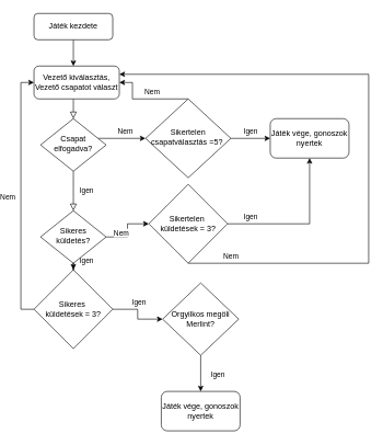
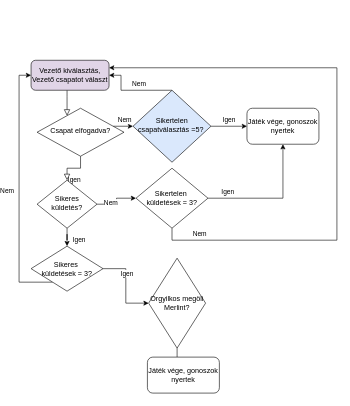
- <mxCell id="11" value="Játék kezdete" style="rounded=1;whiteSpace=wrap;html=1;fontSize=12;glass=0;strokeWidth=1;shadow=0;" vertex="1" parent="1"><mxGeometry x="40" y="20" width="120" height="40" as="geometry" /></mxCell>
- <mxCell id="10" style="edgeStyle=orthogonalEdgeStyle;rounded=0;orthogonalLoop=1;jettySize=auto;html=1;" edge="1" parent="1" source="11" target="3"><mxGeometry relative="1" as="geometry"><Array as="points"><mxPoint x="100" y="90" /><mxPoint x="100" y="90" /></Array></mxGeometry></mxCell>
- <mxCell id="3" value="Vezető kiválasztás, Vezető csapatot választ" style="rounded=1;whiteSpace=wrap;html=1;fontSize=12;glass=0;strokeWidth=1;shadow=0;" parent="1" vertex="1"><mxGeometry x="40" y="100" width="130" height="50" as="geometry" /></mxCell>
+ <mxCell id="3" value="Vezető kiválasztás, Vezető csapatot választ" style="rounded=1;whiteSpace=wrap;html=1;fontSize=12;glass=0;strokeWidth=1;shadow=0;fillColor=#e1d5e7;" parent="1" vertex="1"><mxGeometry x="40" y="100" width="130" height="50" as="geometry" /></mxCell>
- <mxCell id="14" value="Sikertelen csapatválasztás =5?&amp;nbsp;" style="rhombus;whiteSpace=wrap;html=1;shadow=0;fontFamily=Helvetica;fontSize=12;align=center;strokeWidth=1;spacing=6;spacingTop=-4;" vertex="1" parent="1"><mxGeometry x="210" y="150" width="130" height="120" as="geometry" /></mxCell>
+ <mxCell id="14" value="Sikertelen csapatválasztás =5?&amp;nbsp;" style="rhombus;whiteSpace=wrap;html=1;shadow=0;fontFamily=Helvetica;fontSize=12;align=center;strokeWidth=1;spacing=6;spacingTop=-4;fillColor=#dae8fc;" vertex="1" parent="1"><mxGeometry x="210" y="150" width="130" height="120" as="geometry" /></mxCell>
- <mxCell id="6" value="Csapat elfogadva?" style="rhombus;whiteSpace=wrap;html=1;shadow=0;fontFamily=Helvetica;fontSize=12;align=center;strokeWidth=1;spacing=6;spacingTop=-4;" parent="1" vertex="1"><mxGeometry x="50" y="180" width="100" height="80" as="geometry" /></mxCell>
+ <mxCell id="6" value="Csapat elfogadva?" style="rhombus;whiteSpace=wrap;html=1;shadow=0;fontFamily=Helvetica;fontSize=12;align=center;strokeWidth=1;spacing=6;spacingTop=-4;" parent="1" vertex="1"><mxGeometry x="50" y="180" width="145" height="80" as="geometry" /></mxCell>
- <mxCell id="18" value="Sikertelen&amp;nbsp;&lt;div&gt;küldetések = 3?&lt;/div&gt;" style="rhombus;whiteSpace=wrap;html=1;" vertex="1" parent="1"><mxGeometry x="215" y="280" width="120" height="120" as="geometry" /></mxCell>
+ <mxCell id="18" value="Sikertelen&amp;nbsp;&lt;div&gt;küldetések = 3?&lt;/div&gt;" style="rhombus;whiteSpace=wrap;html=1;" vertex="1" parent="1"><mxGeometry x="215" y="280" width="120" height="100" as="geometry" /></mxCell>
- <mxCell id="9" value="Sikeres küldetés?" style="rhombus;whiteSpace=wrap;html=1;shadow=0;fontFamily=Helvetica;fontSize=12;align=center;strokeWidth=1;spacing=6;spacingTop=-4;" parent="1" vertex="1"><mxGeometry x="50" y="320" width="100" height="80" as="geometry" /></mxCell>
+ <mxCell id="9" value="Sikeres küldetés?" style="rhombus;whiteSpace=wrap;html=1;shadow=0;fontFamily=Helvetica;fontSize=12;align=center;strokeWidth=1;spacing=6;spacingTop=-4;" parent="1" vertex="1"><mxGeometry x="50" y="300" width="100" height="80" as="geometry" /></mxCell>
- <mxCell id="21" value="Sikeres&amp;nbsp;&lt;div&gt;küldetések = 3?&lt;/div&gt;" style="rhombus;whiteSpace=wrap;html=1;" vertex="1" parent="1"><mxGeometry x="40" y="410" width="120" height="120" as="geometry" /></mxCell>
+ <mxCell id="21" value="Sikeres&amp;nbsp;&lt;div&gt;küldetések = 3?&lt;/div&gt;" style="rhombus;whiteSpace=wrap;html=1;" vertex="1" parent="1"><mxGeometry x="40" y="410" width="120" height="75" as="geometry" /></mxCell>
- <mxCell id="23" value="Orgyilkos megöli Merlint?" style="rhombus;whiteSpace=wrap;html=1;" vertex="1" parent="1"><mxGeometry x="236" y="430" width="116" height="110" as="geometry" /></mxCell>
+ <mxCell id="23" value="Orgyilkos megöli Merlint?" style="rhombus;whiteSpace=wrap;html=1;" vertex="1" parent="1"><mxGeometry x="236" y="430" width="95" height="150" as="geometry" /></mxCell>
